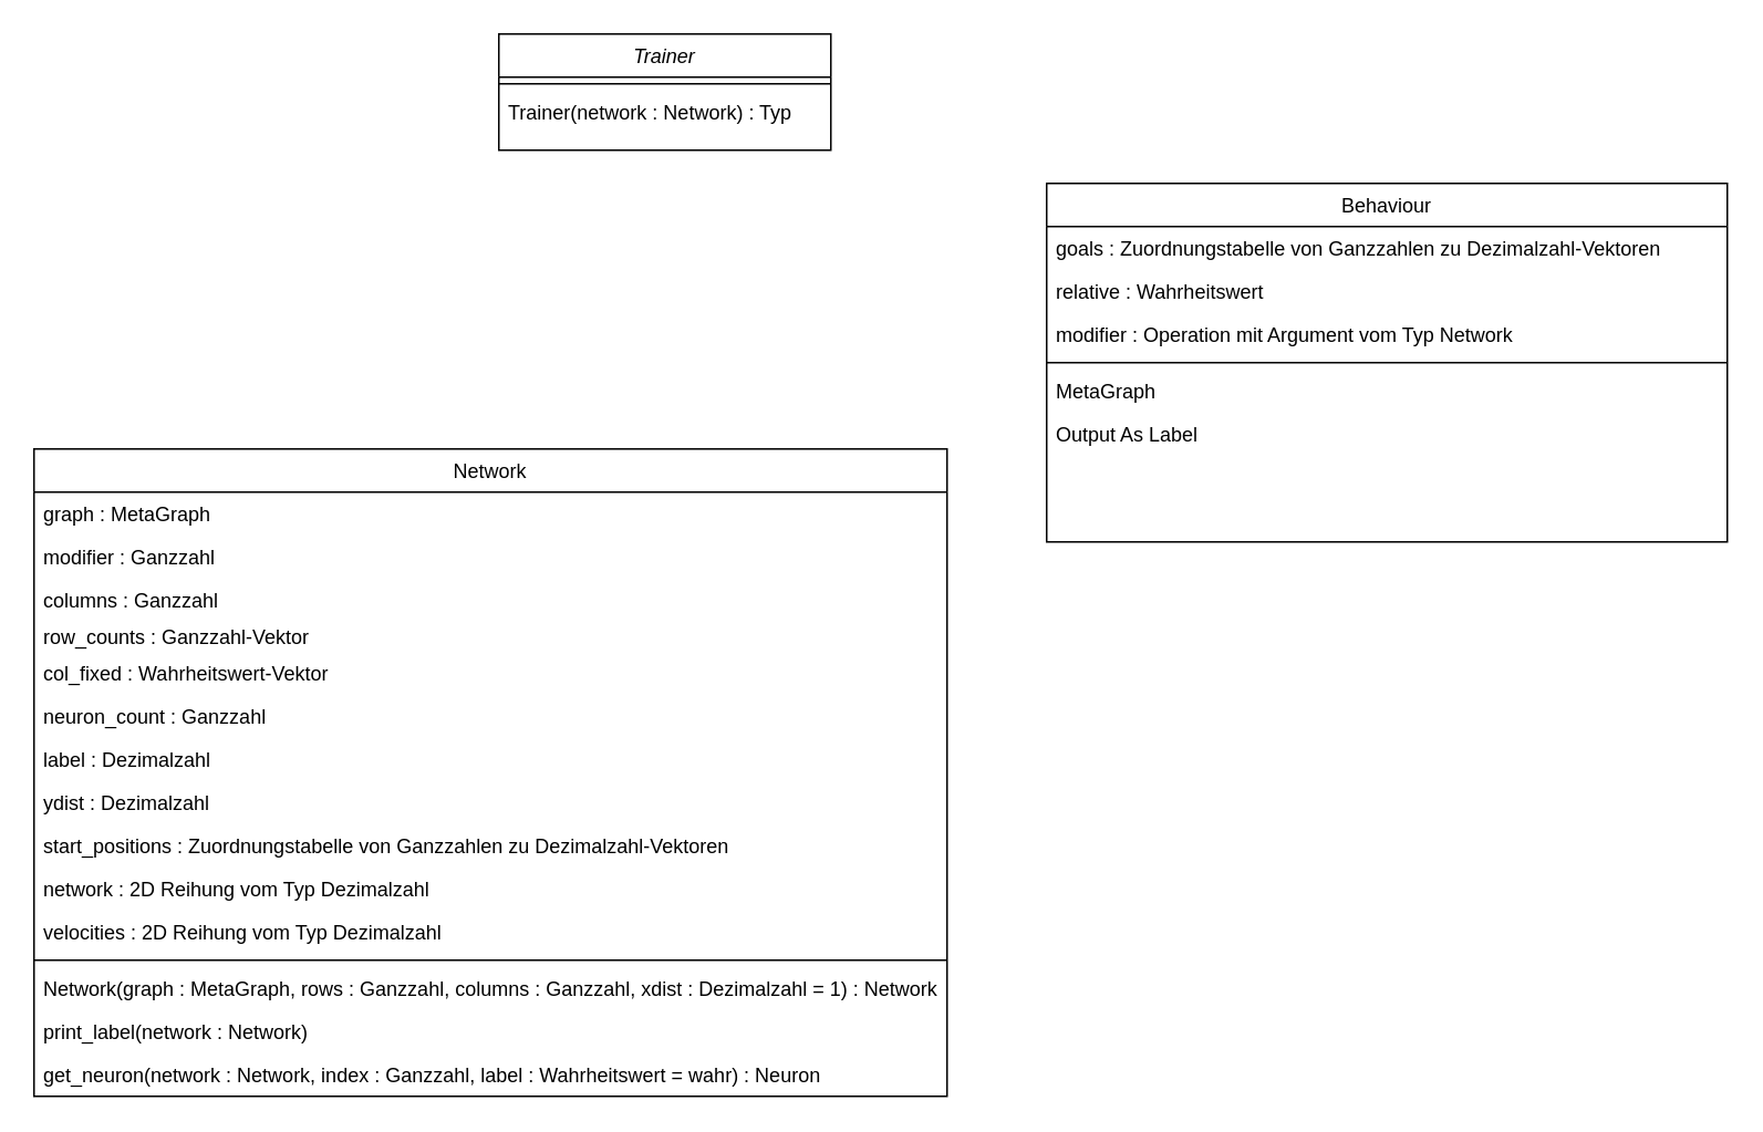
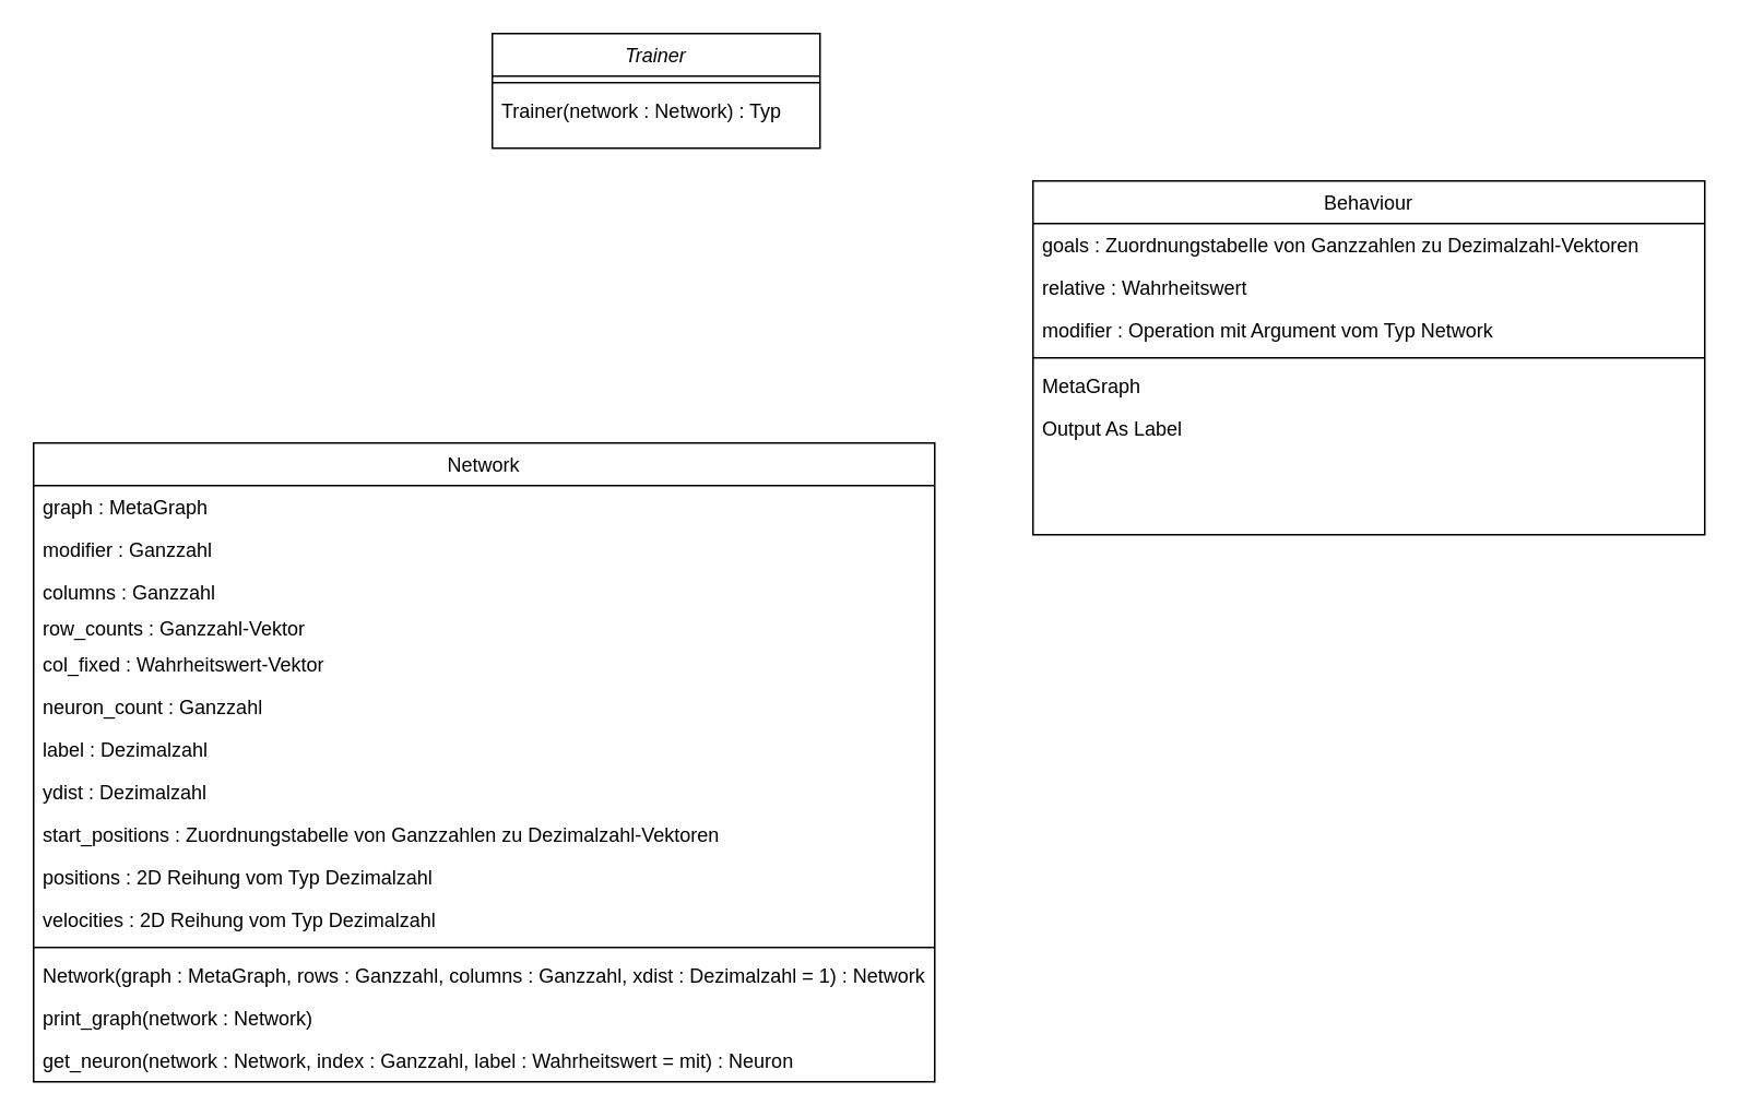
- <mxCell id="15" value="network : 2D Reihung vom Typ Dezimalzahl" style="text;align=left;verticalAlign=top;spacingLeft=4;spacingRight=4;overflow=hidden;rotatable=0;points=[[0,0.5],[1,0.5]];portConstraint=eastwest;rounded=0;shadow=0;html=0;" parent="5" vertex="1"><mxGeometry y="252" width="550" height="26" as="geometry" /></mxCell>
+ <mxCell id="15" value="positions : 2D Reihung vom Typ Dezimalzahl" style="text;align=left;verticalAlign=top;spacingLeft=4;spacingRight=4;overflow=hidden;rotatable=0;points=[[0,0.5],[1,0.5]];portConstraint=eastwest;rounded=0;shadow=0;html=0;" parent="5" vertex="1"><mxGeometry y="252" width="550" height="26" as="geometry" /></mxCell>
- <mxCell id="19" value="print_label(network : Network)" style="text;align=left;verticalAlign=top;spacingLeft=4;spacingRight=4;overflow=hidden;rotatable=0;points=[[0,0.5],[1,0.5]];portConstraint=eastwest;" parent="5" vertex="1"><mxGeometry y="338" width="550" height="26" as="geometry" /></mxCell>
+ <mxCell id="19" value="print_graph(network : Network)" style="text;align=left;verticalAlign=top;spacingLeft=4;spacingRight=4;overflow=hidden;rotatable=0;points=[[0,0.5],[1,0.5]];portConstraint=eastwest;" parent="5" vertex="1"><mxGeometry y="338" width="550" height="26" as="geometry" /></mxCell>
- <mxCell id="20" value="get_neuron(network : Network, index : Ganzzahl, label : Wahrheitswert = wahr) : Neuron" style="text;align=left;verticalAlign=top;spacingLeft=4;spacingRight=4;overflow=hidden;rotatable=0;points=[[0,0.5],[1,0.5]];portConstraint=eastwest;" parent="5" vertex="1"><mxGeometry y="364" width="550" height="26" as="geometry" /></mxCell>
+ <mxCell id="20" value="get_neuron(network : Network, index : Ganzzahl, label : Wahrheitswert = mit) : Neuron" style="text;align=left;verticalAlign=top;spacingLeft=4;spacingRight=4;overflow=hidden;rotatable=0;points=[[0,0.5],[1,0.5]];portConstraint=eastwest;" parent="5" vertex="1"><mxGeometry y="364" width="550" height="26" as="geometry" /></mxCell>
